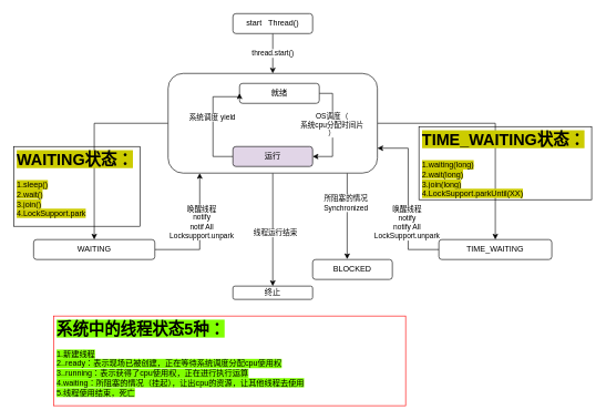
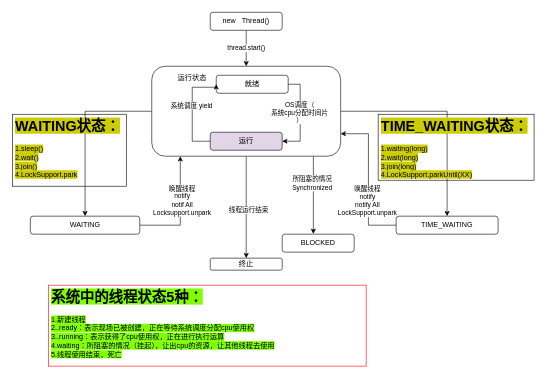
- <mxCell id="4" value="start &amp;nbsp; Thread()" style="rounded=1;whiteSpace=wrap;html=1;" vertex="1" parent="1"><mxGeometry x="350" y="20" width="120" height="30" as="geometry" /></mxCell>
+ <mxCell id="4" value="new &amp;nbsp; Thread()" style="rounded=1;whiteSpace=wrap;html=1;" vertex="1" parent="1"><mxGeometry x="350" y="20" width="120" height="30" as="geometry" /></mxCell>
+ <mxCell id="11" value="运行状态" style="text;html=1;strokeColor=none;fillColor=none;align=center;verticalAlign=middle;whiteSpace=wrap;rounded=0;" vertex="1" parent="1"><mxGeometry x="290" y="120" width="60" height="20" as="geometry" /></mxCell>
- <mxCell id="21" value="&lt;h1&gt;&lt;span style=&quot;background-color: rgb(204 , 204 , 0)&quot;&gt;WAITING状态：&lt;/span&gt;&lt;/h1&gt;&lt;div&gt;&lt;span style=&quot;background-color: rgb(204 , 204 , 0)&quot;&gt;&lt;span style=&quot;text-align: center&quot;&gt;1.sleep()&lt;/span&gt;&lt;br style=&quot;text-align: center&quot;&gt;&lt;span style=&quot;text-align: center&quot;&gt;2.wait()&lt;/span&gt;&lt;br style=&quot;text-align: center&quot;&gt;&lt;span style=&quot;text-align: center&quot;&gt;3.join()&lt;/span&gt;&lt;br style=&quot;text-align: center&quot;&gt;&lt;span style=&quot;text-align: center&quot;&gt;4.LockSupport.park&lt;/span&gt;&lt;/span&gt;&lt;br&gt;&lt;/div&gt;" style="text;html=1;strokeColor=#000000;fillColor=none;spacing=5;spacingTop=-20;whiteSpace=wrap;overflow=hidden;rounded=0;" vertex="1" parent="1"><mxGeometry x="20" y="220" width="190" height="120" as="geometry" /></mxCell>
+ <mxCell id="21" value="&lt;h1&gt;&lt;span style=&quot;background-color: rgb(204 , 204 , 0)&quot;&gt;WAITING状态：&lt;/span&gt;&lt;/h1&gt;&lt;div&gt;&lt;span style=&quot;background-color: rgb(204 , 204 , 0)&quot;&gt;&lt;span style=&quot;text-align: center&quot;&gt;1.sleep()&lt;/span&gt;&lt;br style=&quot;text-align: center&quot;&gt;&lt;span style=&quot;text-align: center&quot;&gt;2.wait()&lt;/span&gt;&lt;br style=&quot;text-align: center&quot;&gt;&lt;span style=&quot;text-align: center&quot;&gt;3.join()&lt;/span&gt;&lt;br style=&quot;text-align: center&quot;&gt;&lt;span style=&quot;text-align: center&quot;&gt;4.LockSupport.park&lt;/span&gt;&lt;/span&gt;&lt;br&gt;&lt;/div&gt;" style="text;html=1;strokeColor=#000000;fillColor=none;spacing=5;spacingTop=-20;whiteSpace=wrap;overflow=hidden;rounded=0;" vertex="1" parent="1"><mxGeometry x="20" y="190" width="190" height="120" as="geometry" /></mxCell>
